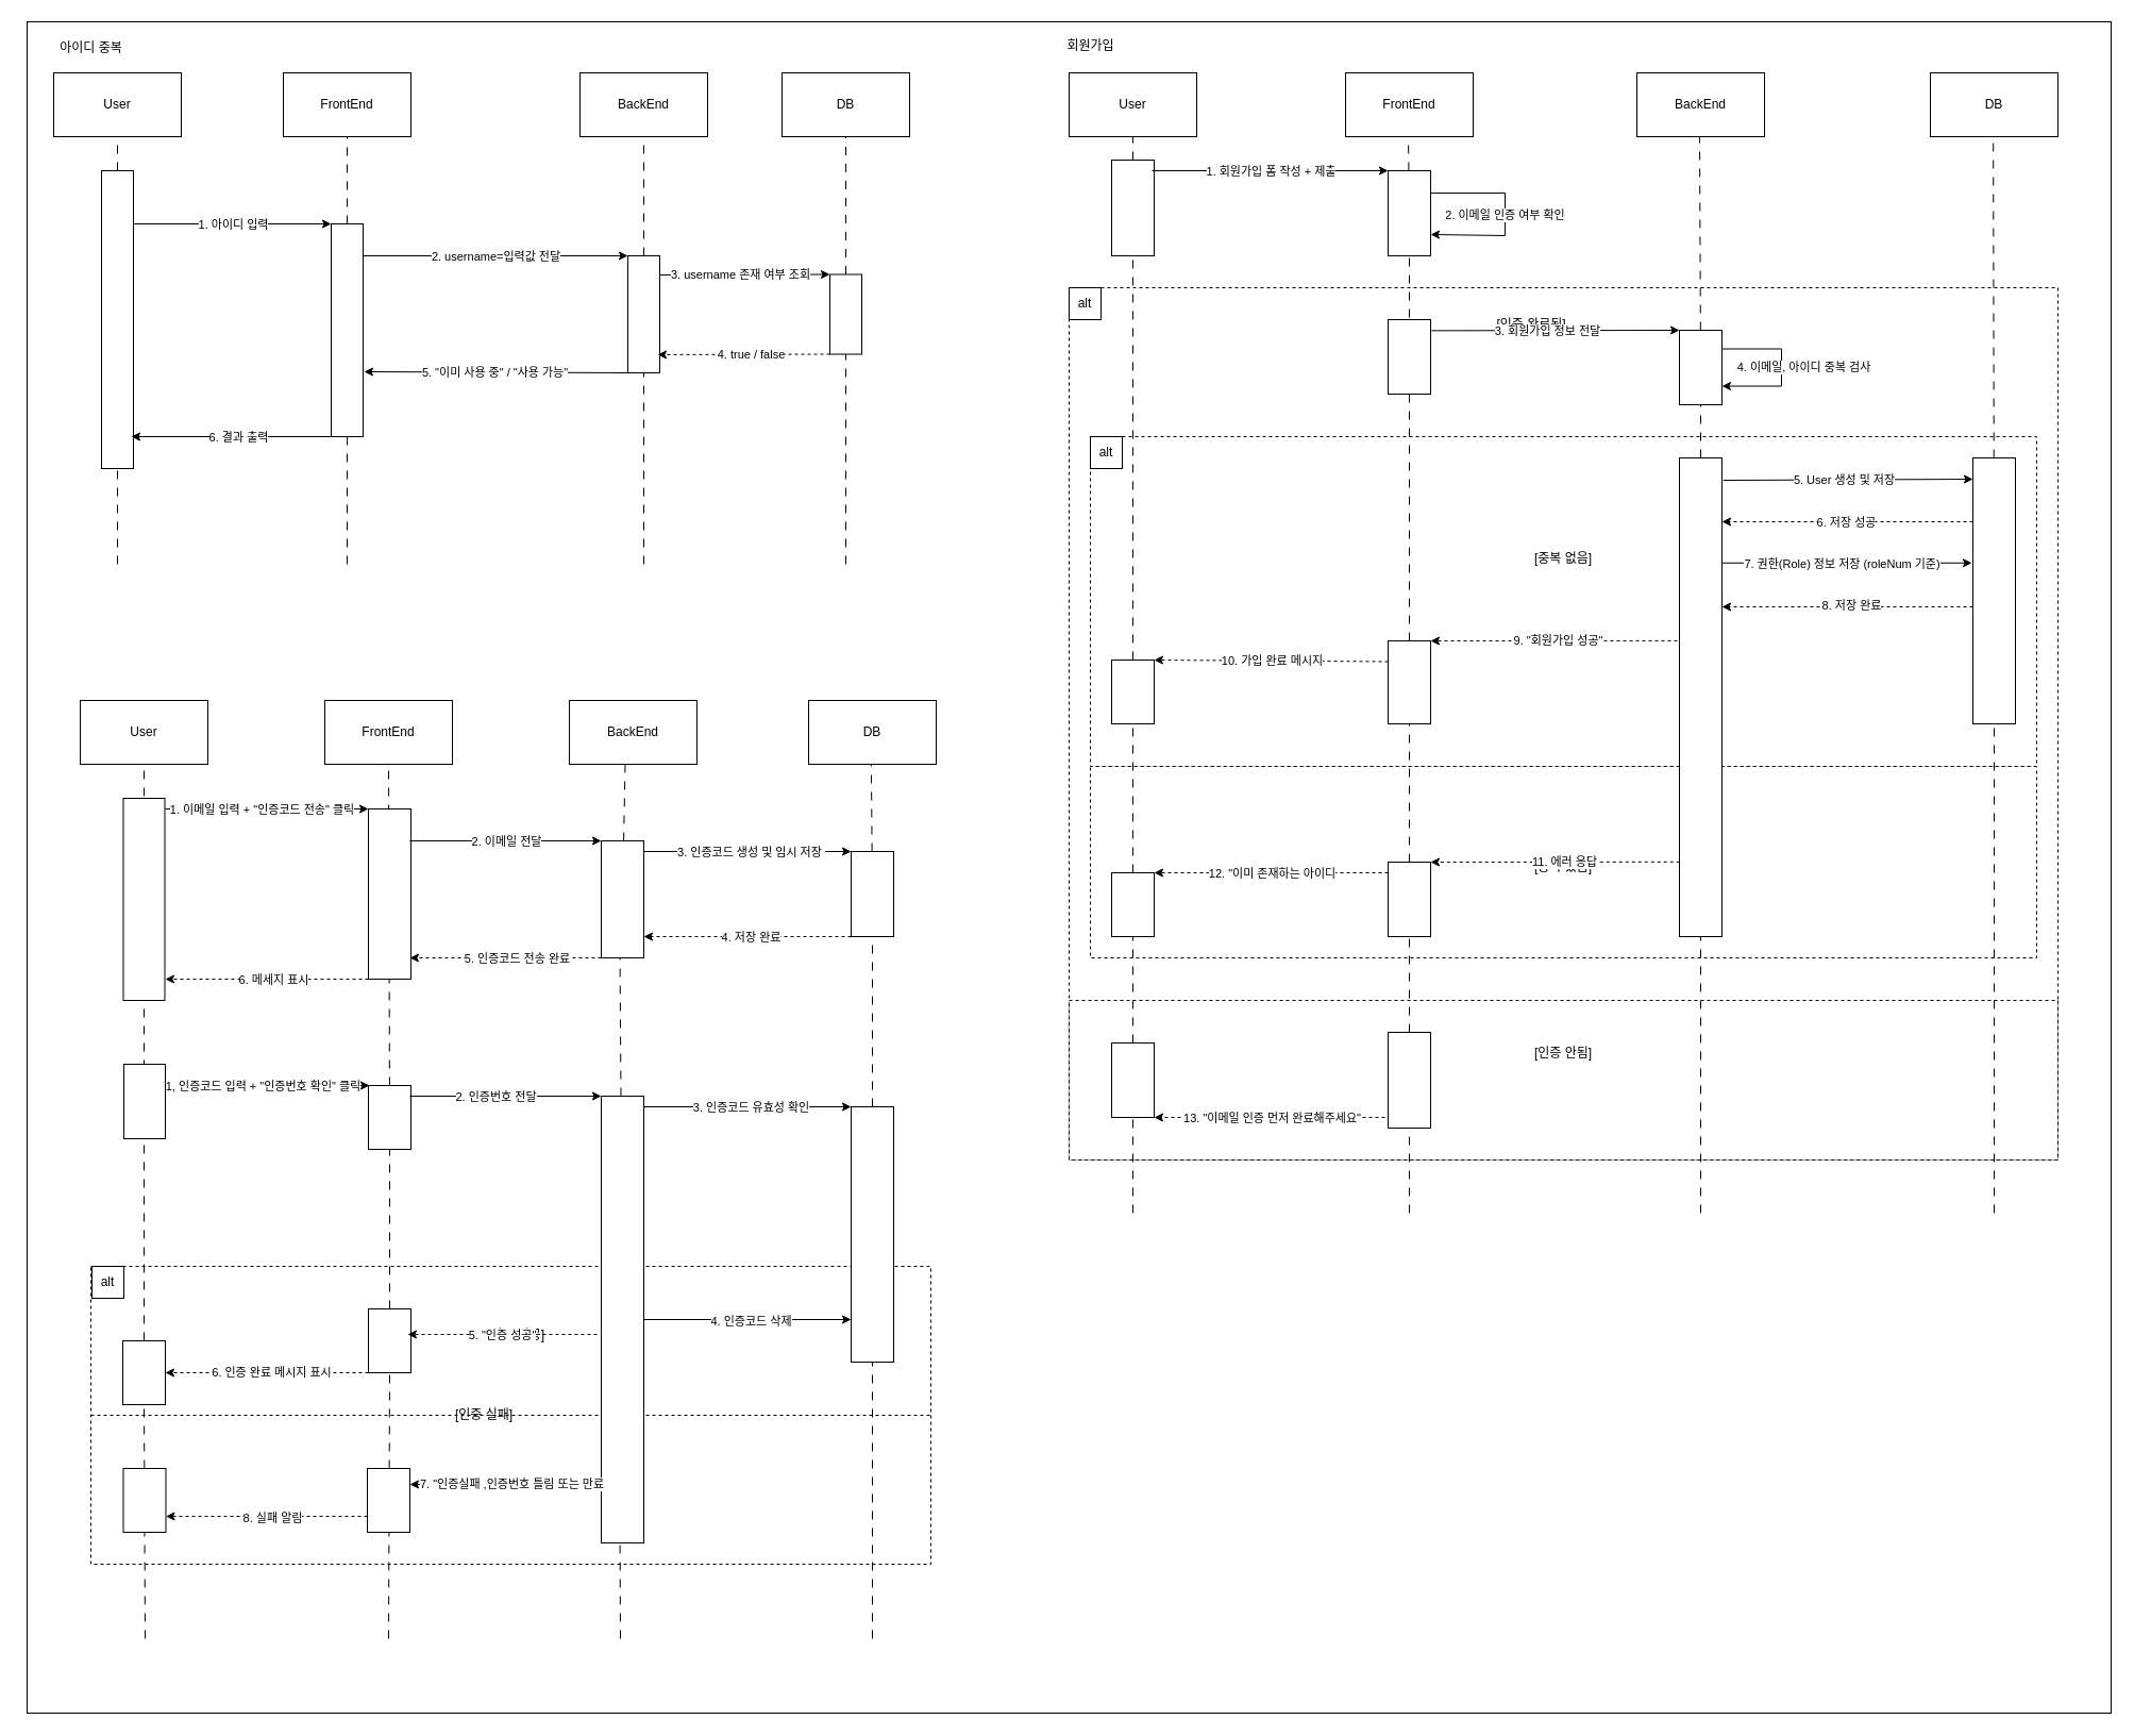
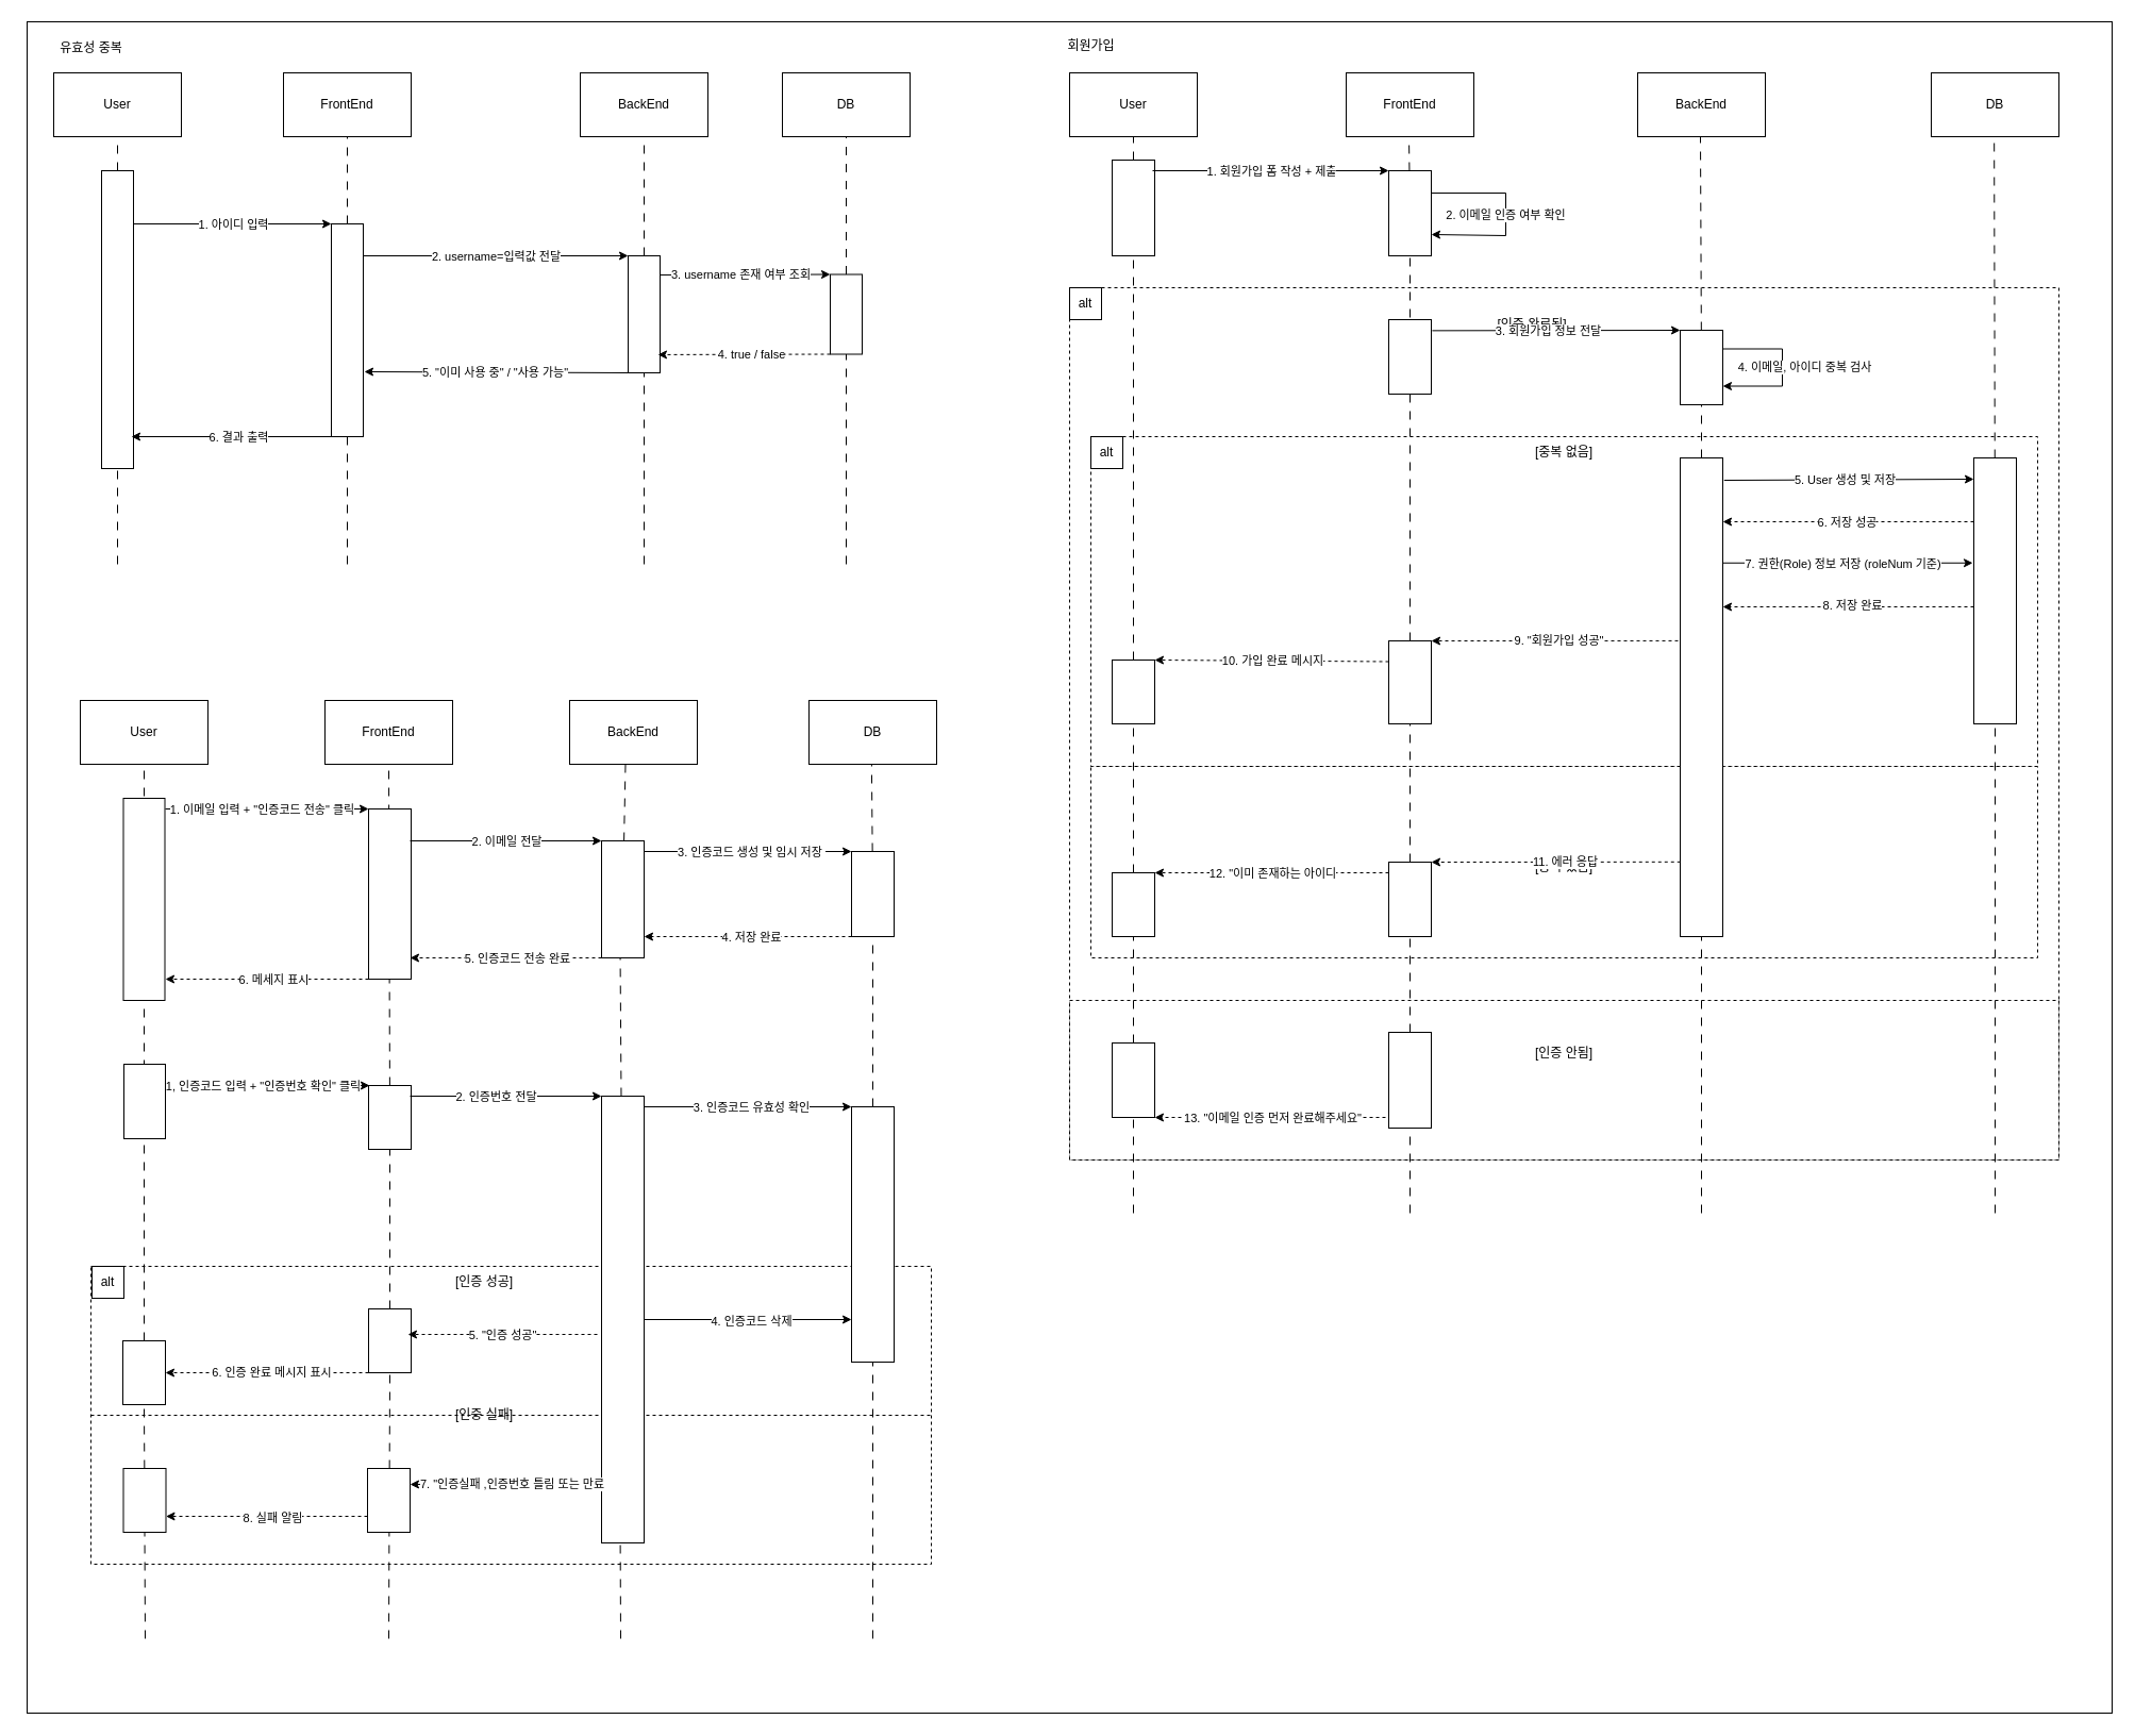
- <mxCell id="15" value="아이디 중복" style="text;html=1;align=center;verticalAlign=middle;resizable=0;points=[];autosize=1;strokeColor=none;fillColor=none;" vertex="1" parent="13"><mxGeometry x="25" width="80" height="30" as="geometry" /></mxCell>
+ <mxCell id="15" value="유효성 중복" style="text;html=1;align=center;verticalAlign=middle;resizable=0;points=[];autosize=1;strokeColor=none;fillColor=none;" vertex="1" parent="13"><mxGeometry x="25" width="80" height="30" as="geometry" /></mxCell>
- <mxCell id="127" value="[중복 없음]" style="text;html=1;align=center;verticalAlign=middle;whiteSpace=wrap;rounded=0;" vertex="1" parent="1"><mxGeometry x="1410" y="510" width="120" height="30" as="geometry" /></mxCell>
+ <mxCell id="127" value="[중복 없음]" style="text;html=1;align=center;verticalAlign=middle;whiteSpace=wrap;rounded=0;" vertex="1" parent="1"><mxGeometry x="1410" y="410" width="120" height="30" as="geometry" /></mxCell>
- <mxCell id="86" value="[인증 성공]" style="text;html=1;align=center;verticalAlign=middle;whiteSpace=wrap;rounded=0;" vertex="1" parent="44"><mxGeometry x="380" y="620" width="60" height="30" as="geometry" /></mxCell>
+ <mxCell id="86" value="[인증 성공]" style="text;html=1;align=center;verticalAlign=middle;whiteSpace=wrap;rounded=0;" vertex="1" parent="44"><mxGeometry x="350" y="570" width="60" height="30" as="geometry" /></mxCell>
